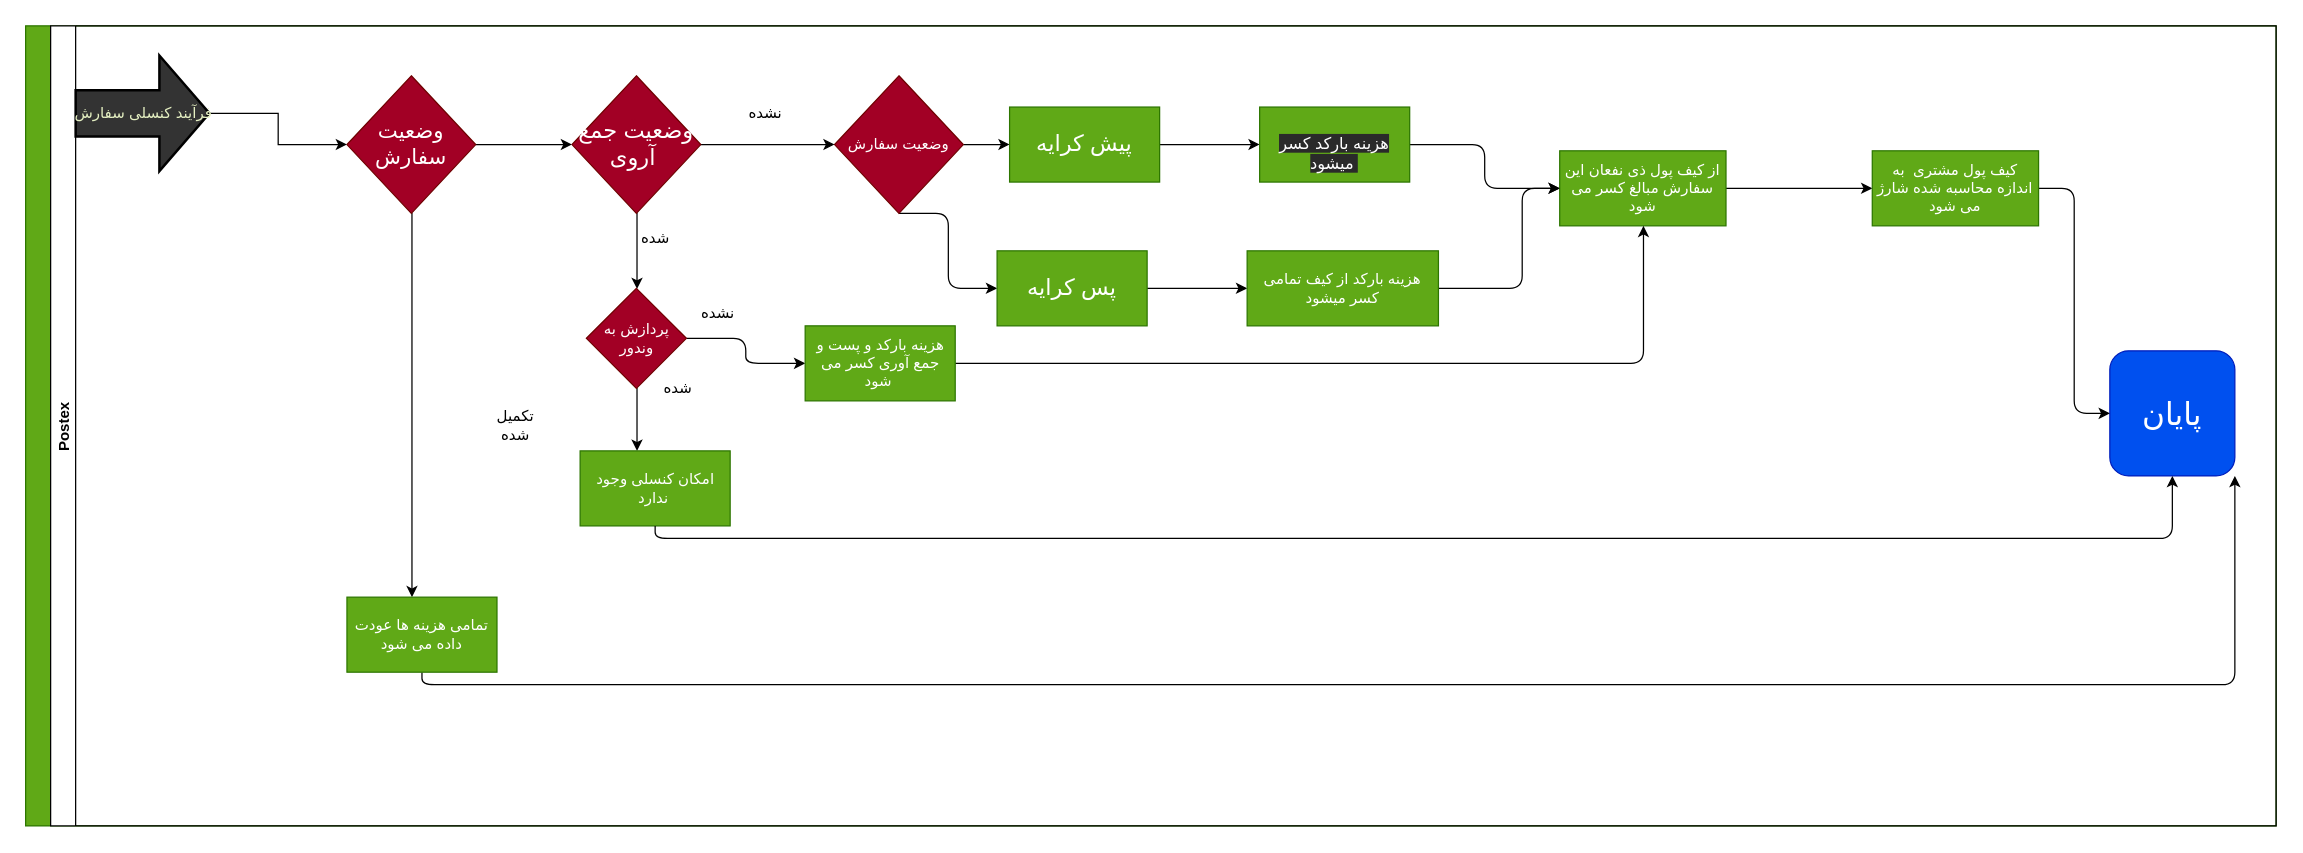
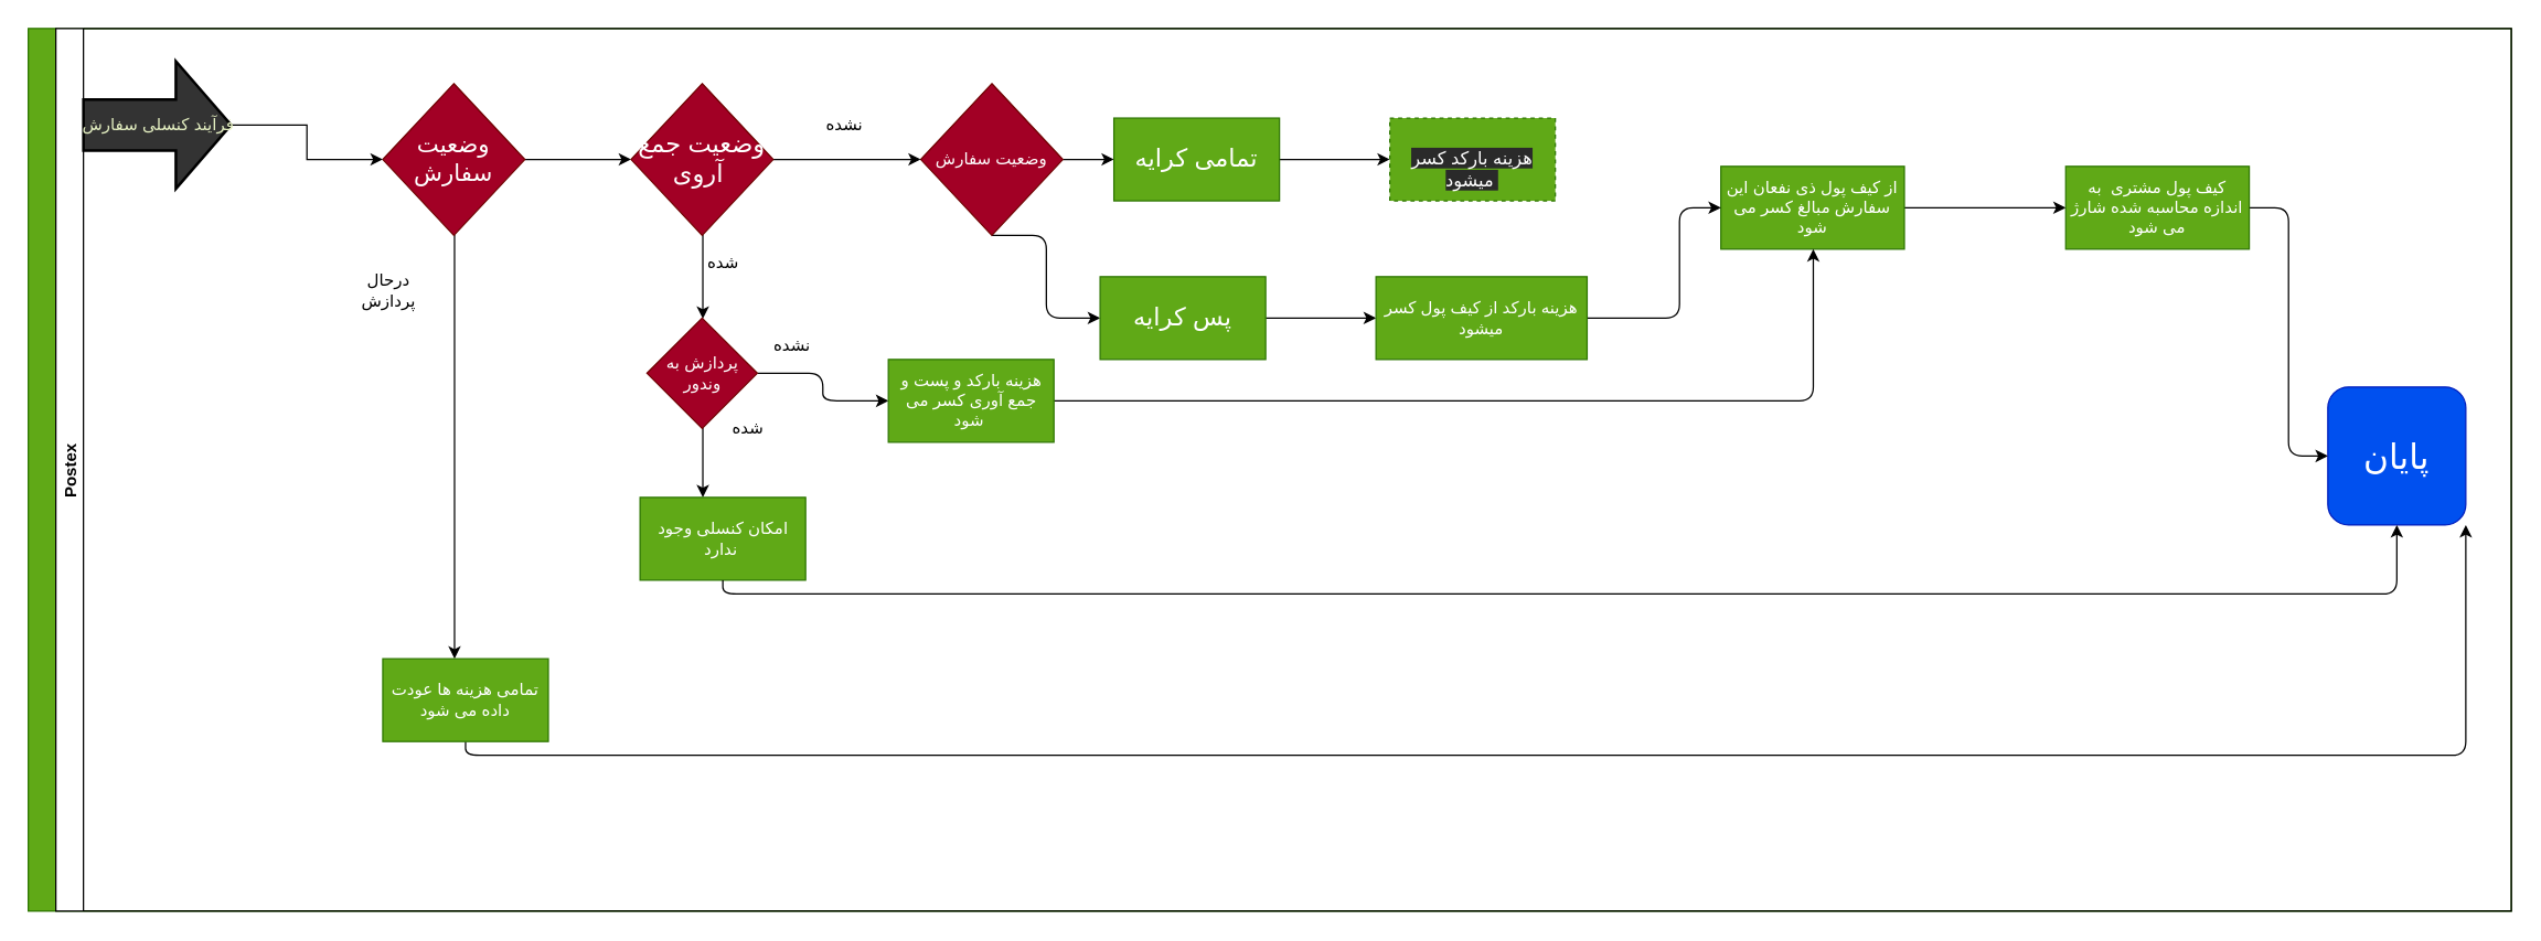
- <mxCell id="20" value="&lt;font style=&quot;font-size: 18px&quot;&gt;پیش کرایه&lt;/font&gt;" style="whiteSpace=wrap;html=1;fontColor=#ffffff;strokeColor=#2D7600;fillColor=#60a917;" parent="3" vertex="1"><mxGeometry x="767" y="65" width="120" height="60" as="geometry" /></mxCell>
+ <mxCell id="20" value="&lt;font style=&quot;font-size: 18px&quot;&gt;تمامی کرایه&lt;/font&gt;" style="whiteSpace=wrap;html=1;fontColor=#ffffff;strokeColor=#2D7600;fillColor=#60a917;" parent="3" vertex="1"><mxGeometry x="767" y="65" width="120" height="60" as="geometry" /></mxCell>
- <mxCell id="24" value="&lt;br&gt;&lt;span style=&quot;color: rgb(255 , 255 , 255) ; font-family: &amp;#34;helvetica&amp;#34; ; font-size: 13px ; font-style: normal ; font-weight: 400 ; letter-spacing: normal ; text-align: center ; text-indent: 0px ; text-transform: none ; word-spacing: 0px ; background-color: rgb(42 , 42 , 42) ; display: inline ; float: none&quot;&gt;هزینه بارکد کسر میشود&amp;nbsp;&lt;/span&gt;&lt;br&gt;" style="whiteSpace=wrap;html=1;fontColor=#ffffff;strokeColor=#2D7600;fillColor=#60a917;" parent="3" vertex="1"><mxGeometry x="967" y="65" width="120" height="60" as="geometry" /></mxCell>
+ <mxCell id="24" value="&lt;br&gt;&lt;span style=&quot;color: rgb(255 , 255 , 255) ; font-family: &amp;#34;helvetica&amp;#34; ; font-size: 13px ; font-style: normal ; font-weight: 400 ; letter-spacing: normal ; text-align: center ; text-indent: 0px ; text-transform: none ; word-spacing: 0px ; background-color: rgb(42 , 42 , 42) ; display: inline ; float: none&quot;&gt;هزینه بارکد کسر میشود&amp;nbsp;&lt;/span&gt;&lt;br&gt;" style="whiteSpace=wrap;html=1;fontColor=#ffffff;strokeColor=#2D7600;fillColor=#60a917;dashed=1;" parent="3" vertex="1"><mxGeometry x="967" y="65" width="120" height="60" as="geometry" /></mxCell>
- <mxCell id="23" value="" style="edgeStyle=elbowEdgeStyle;html=1;" parent="3" source="24" target="26" edge="1"><mxGeometry relative="1" as="geometry" /></mxCell>
+ <mxCell id="10" value="درحال پردازش" style="text;html=1;strokeColor=none;fillColor=none;align=center;verticalAlign=middle;whiteSpace=wrap;rounded=0;" parent="3" vertex="1"><mxGeometry x="207" y="180" width="68.5" height="20" as="geometry" /></mxCell>
- <mxCell id="28" value="هزینه بارکد از کیف تمامی کسر میشود" style="whiteSpace=wrap;html=1;fontColor=#ffffff;strokeColor=#2D7600;fillColor=#60a917;" parent="3" vertex="1"><mxGeometry x="957" y="180" width="153" height="60" as="geometry" /></mxCell>
+ <mxCell id="28" value="هزینه بارکد از کیف پول کسر میشود" style="whiteSpace=wrap;html=1;fontColor=#ffffff;strokeColor=#2D7600;fillColor=#60a917;" parent="3" vertex="1"><mxGeometry x="957" y="180" width="153" height="60" as="geometry" /></mxCell>
- <mxCell id="42" value="تکمیل شده" style="text;html=1;strokeColor=none;fillColor=none;align=center;verticalAlign=middle;whiteSpace=wrap;rounded=0;" parent="1" vertex="1"><mxGeometry x="387" y="330" width="50" height="20" as="geometry" /></mxCell>
